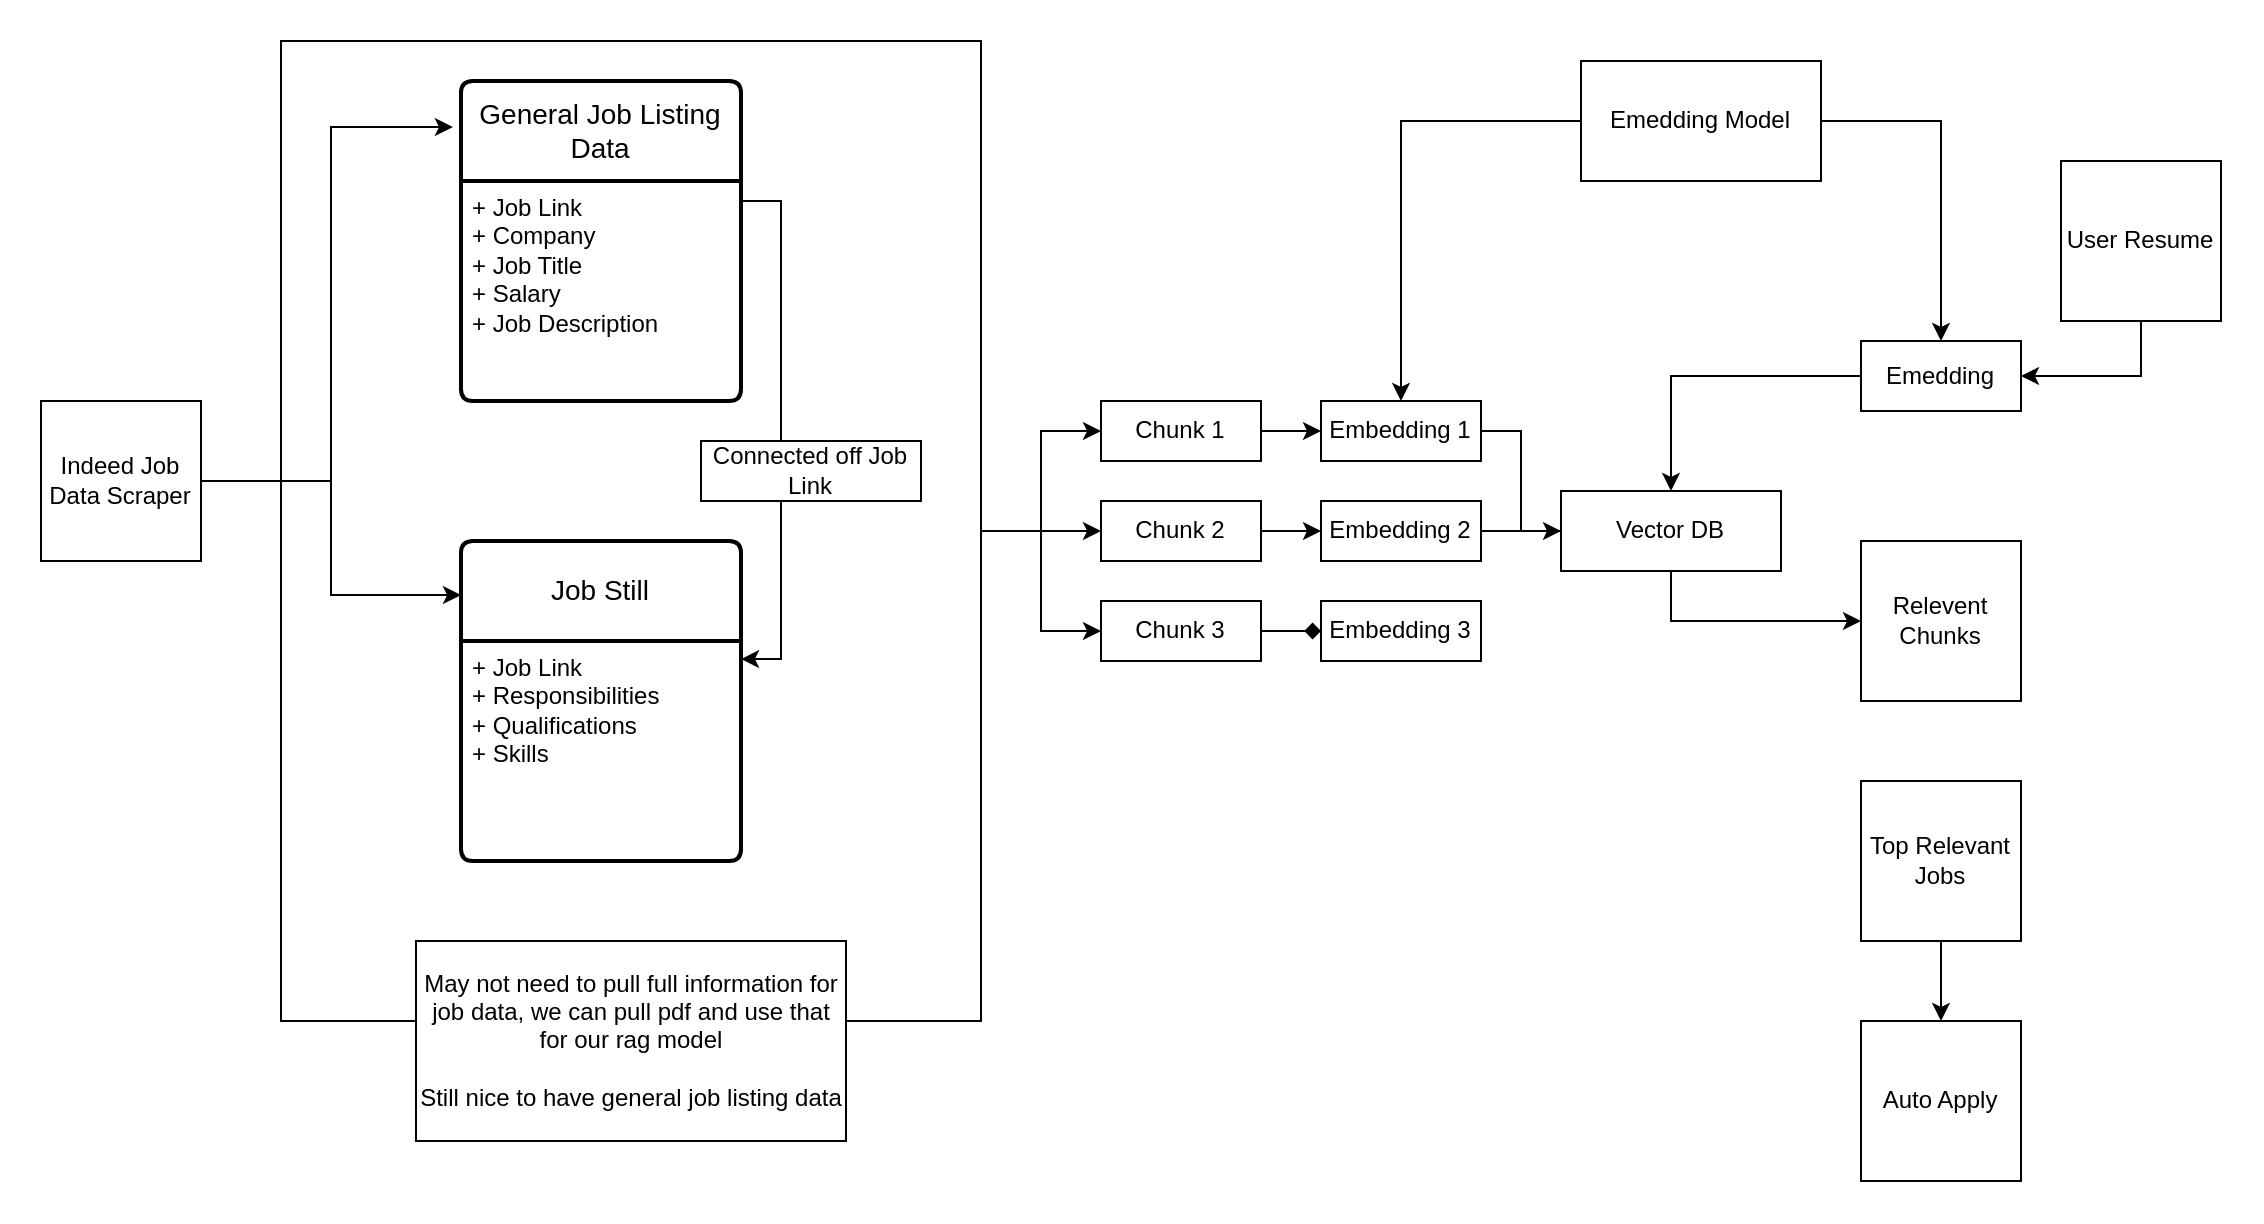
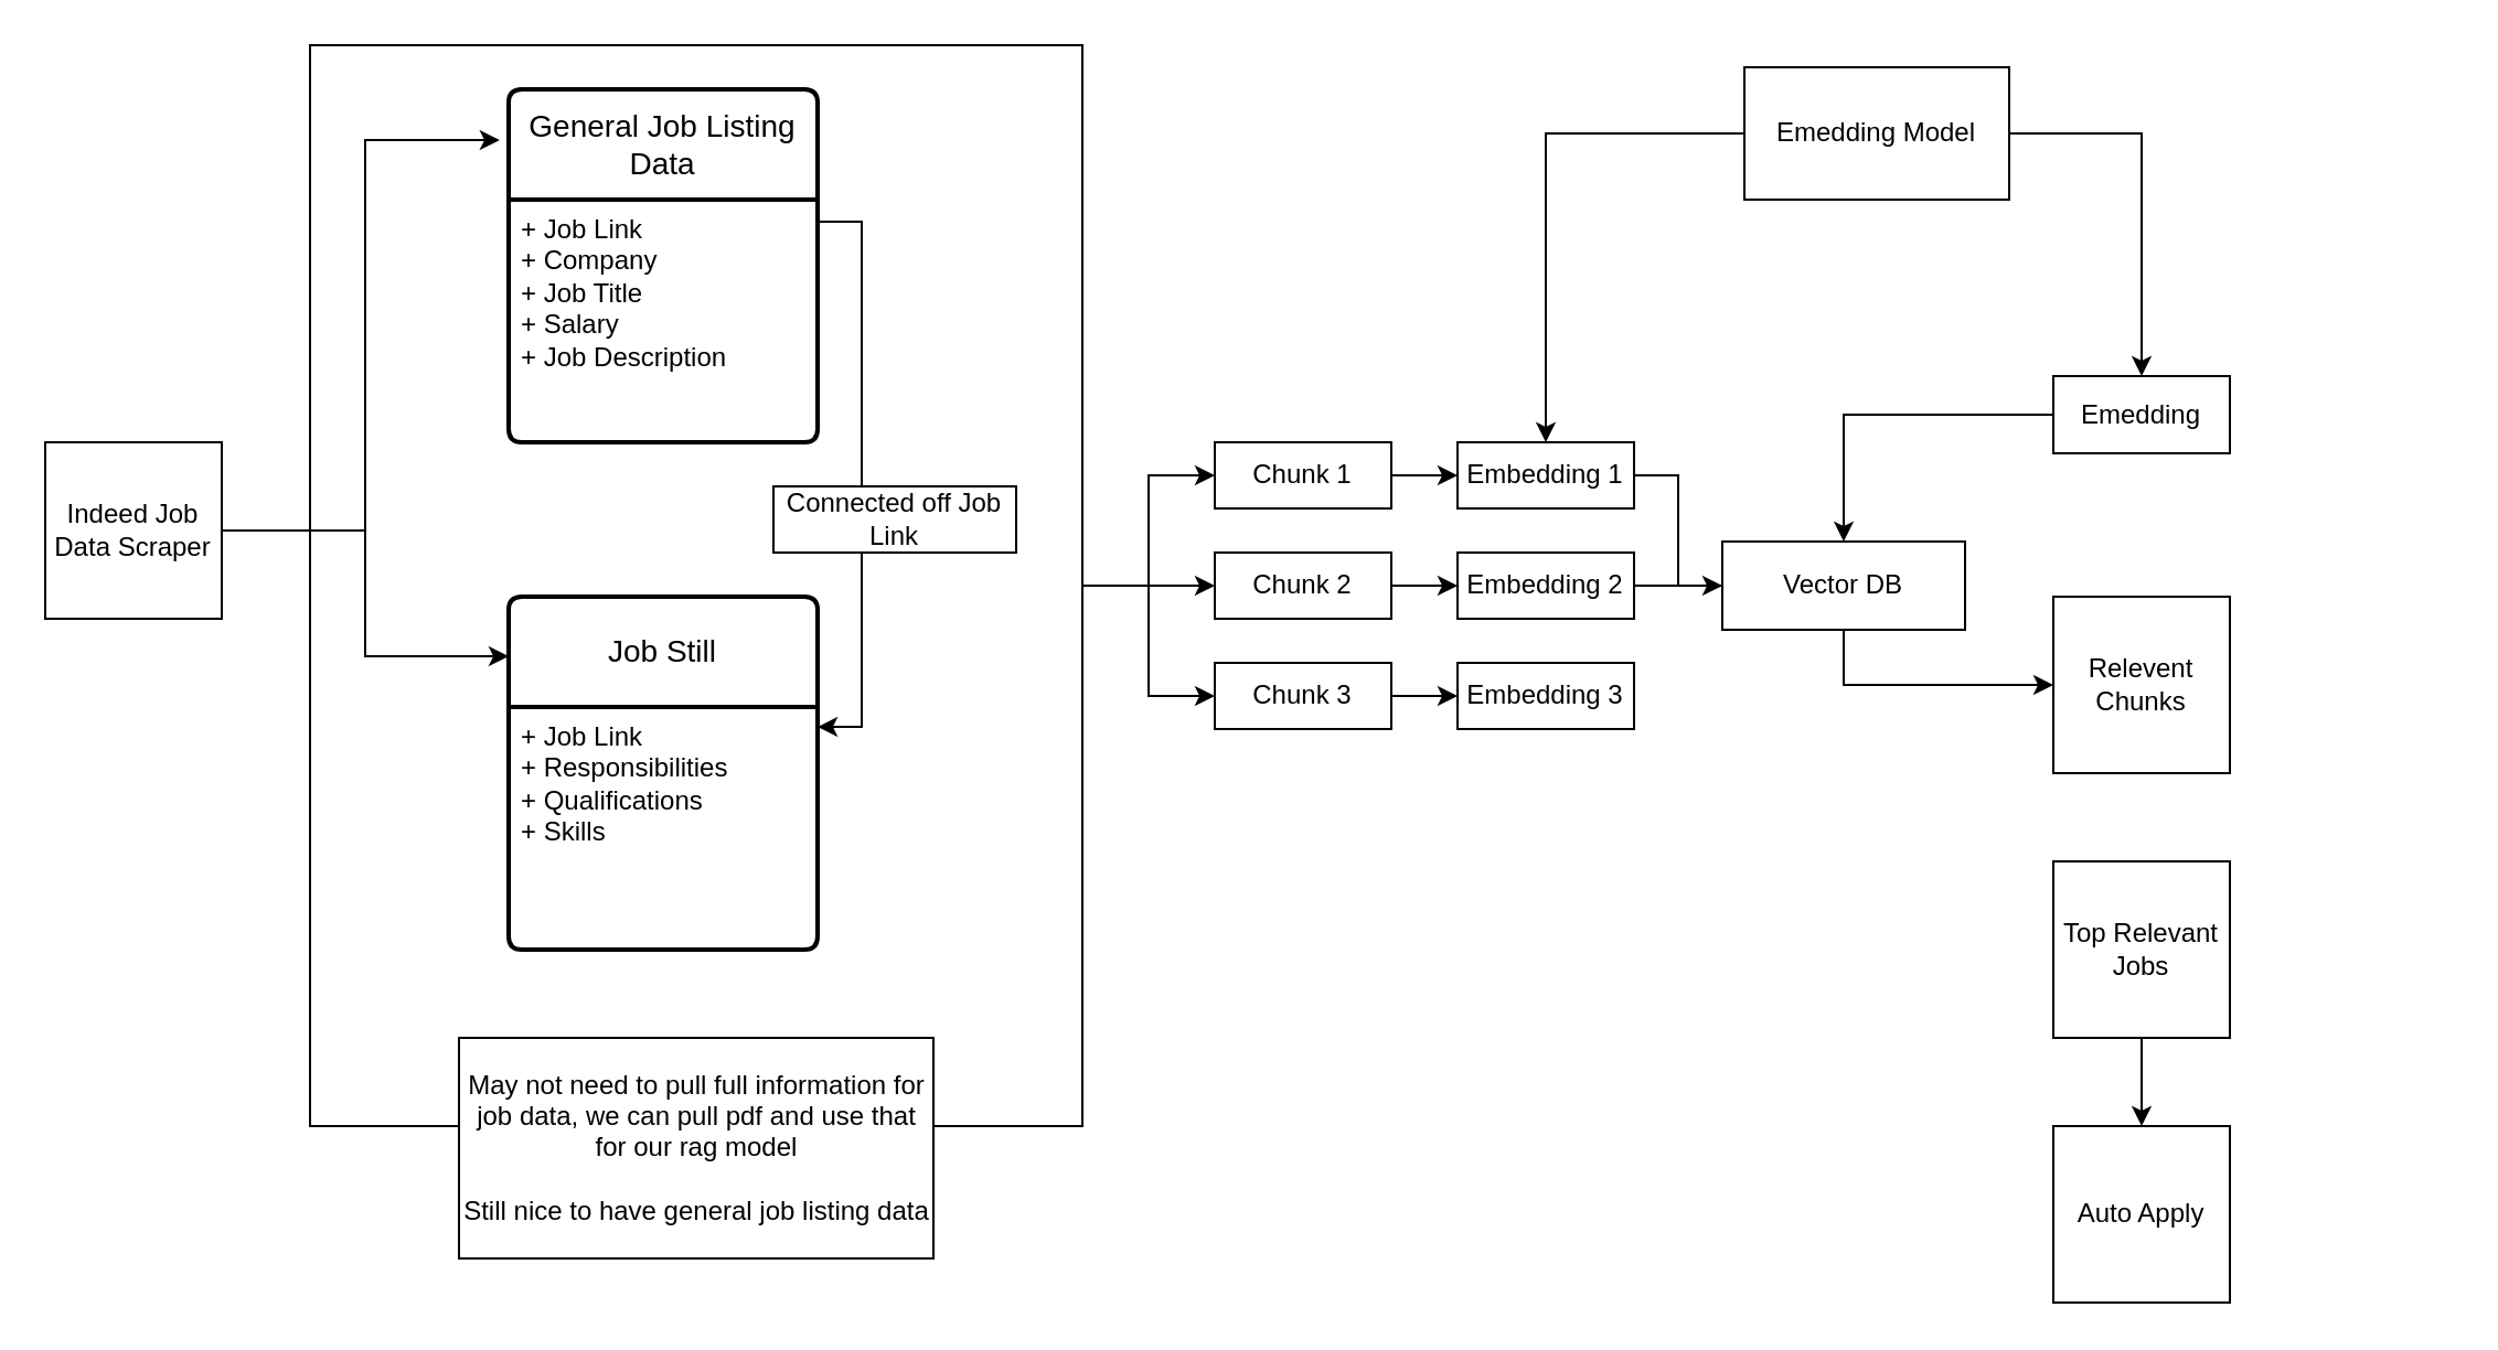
- <mxCell id="18" value="User Resume" style="whiteSpace=wrap;html=1;aspect=fixed;" vertex="1" parent="1"><mxGeometry x="1030" y="80" width="80" height="80" as="geometry" /></mxCell>
- <mxCell id="17" style="edgeStyle=orthogonalEdgeStyle;rounded=0;orthogonalLoop=1;jettySize=auto;html=1;exitX=0.5;exitY=1;exitDx=0;exitDy=0;entryX=1;entryY=0.5;entryDx=0;entryDy=0;" edge="1" parent="1" source="18" target="41"><mxGeometry relative="1" as="geometry" /></mxCell>
- <mxCell id="30" style="edgeStyle=orthogonalEdgeStyle;rounded=0;orthogonalLoop=1;jettySize=auto;html=1;exitX=1;exitY=0.5;exitDx=0;exitDy=0;entryX=0;entryY=0.5;entryDx=0;entryDy=0;endArrow=diamond;" edge="1" parent="1" source="31" target="36"><mxGeometry relative="1" as="geometry" /></mxCell>
+ <mxCell id="30" style="edgeStyle=orthogonalEdgeStyle;rounded=0;orthogonalLoop=1;jettySize=auto;html=1;exitX=1;exitY=0.5;exitDx=0;exitDy=0;entryX=0;entryY=0.5;entryDx=0;entryDy=0;" edge="1" parent="1" source="31" target="36"><mxGeometry relative="1" as="geometry" /></mxCell>
